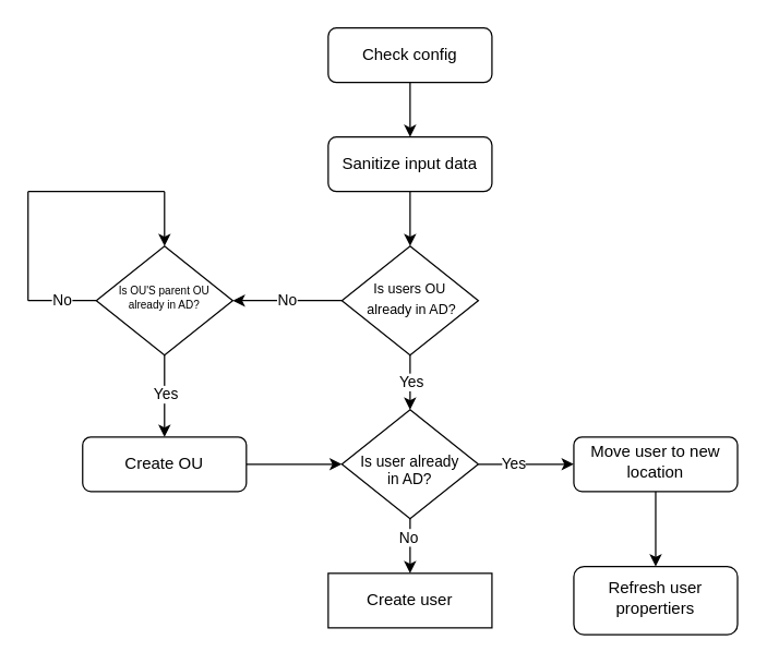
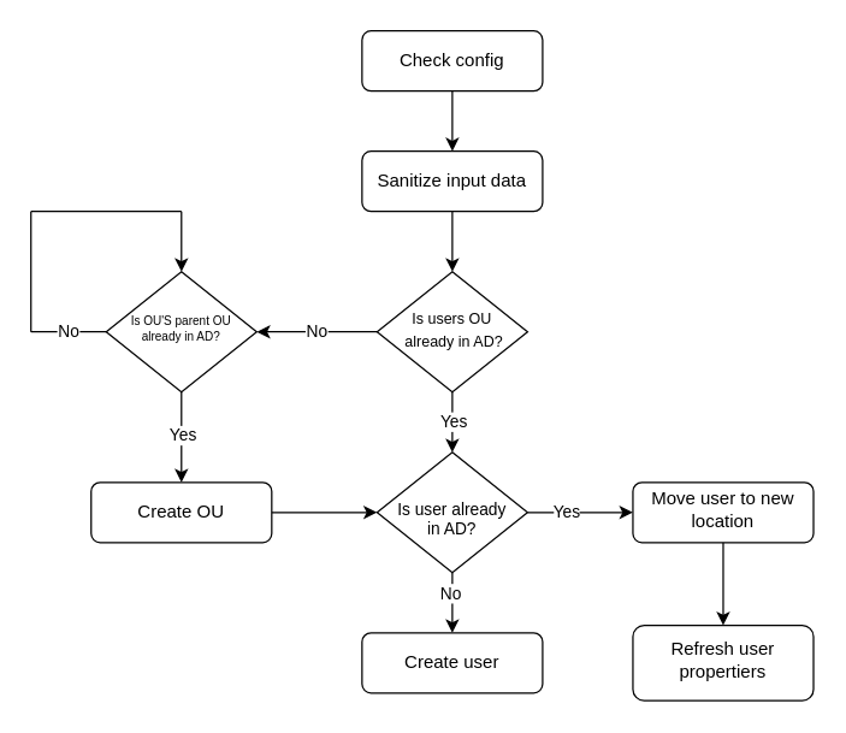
- <mxCell id="25" value="Create user" style="whiteSpace=wrap;html=1;fontSize=12;glass=0;strokeWidth=1;shadow=0;rounded=0;" parent="1" vertex="1"><mxGeometry x="240" y="420" width="120" height="40" as="geometry" /></mxCell>
+ <mxCell id="25" value="Create user" style="rounded=1;whiteSpace=wrap;html=1;fontSize=12;glass=0;strokeWidth=1;shadow=0;" parent="1" vertex="1"><mxGeometry x="240" y="420" width="120" height="40" as="geometry" /></mxCell>
